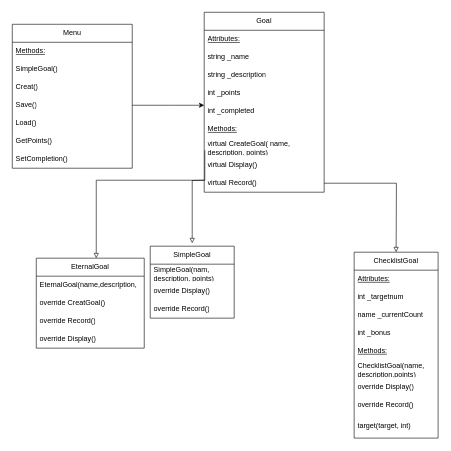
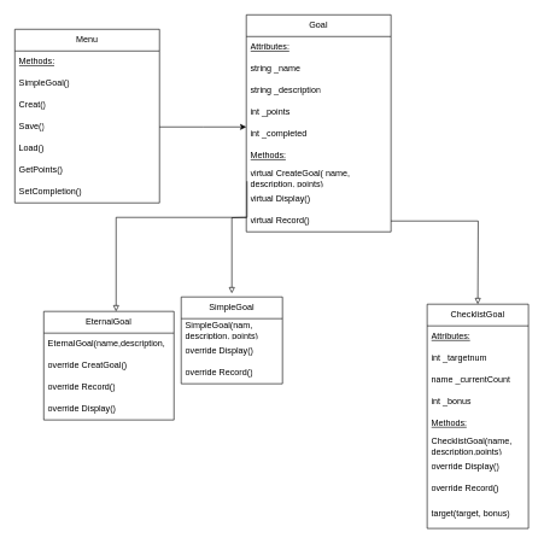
- <mxCell id="42" value="target(target, int)" style="text;strokeColor=none;fillColor=none;align=left;verticalAlign=middle;spacingLeft=4;spacingRight=4;overflow=hidden;points=[[0,0.5],[1,0.5]];portConstraint=eastwest;rotatable=0;whiteSpace=wrap;html=1;" vertex="1" parent="33"><mxGeometry y="270" width="140" height="40" as="geometry" /></mxCell>
+ <mxCell id="42" value="target(target, bonus)" style="text;strokeColor=none;fillColor=none;align=left;verticalAlign=middle;spacingLeft=4;spacingRight=4;overflow=hidden;points=[[0,0.5],[1,0.5]];portConstraint=eastwest;rotatable=0;whiteSpace=wrap;html=1;" vertex="1" parent="33"><mxGeometry y="270" width="140" height="40" as="geometry" /></mxCell>
